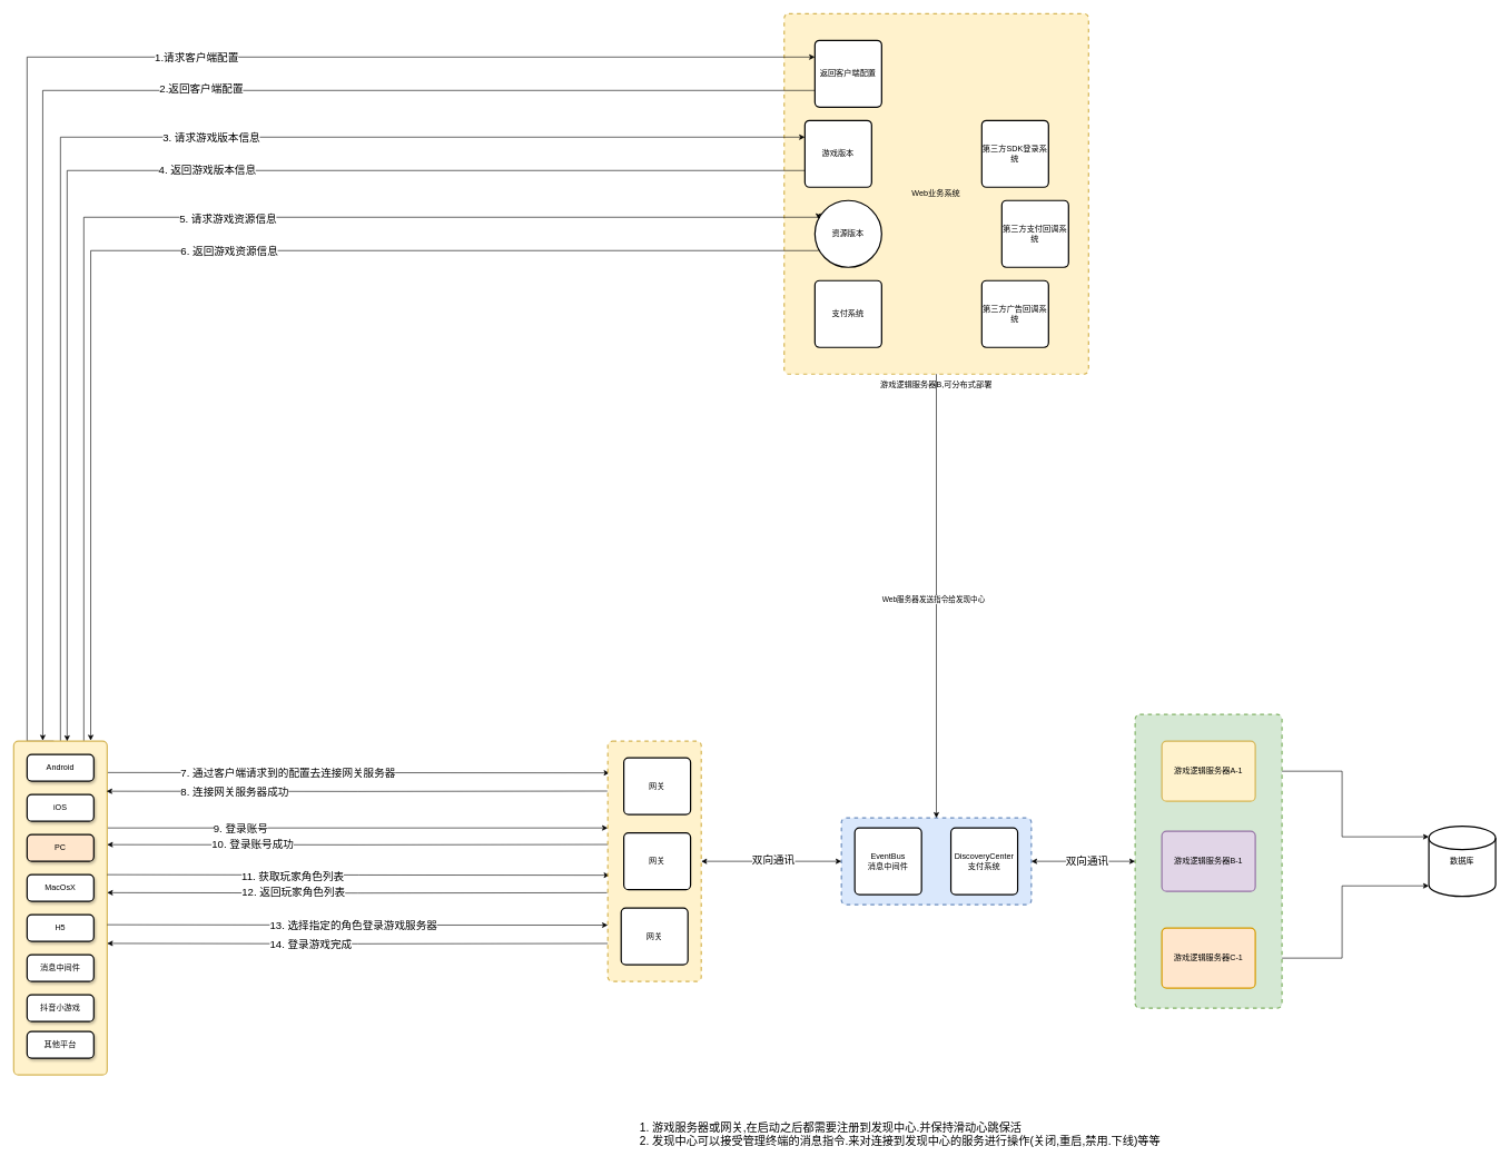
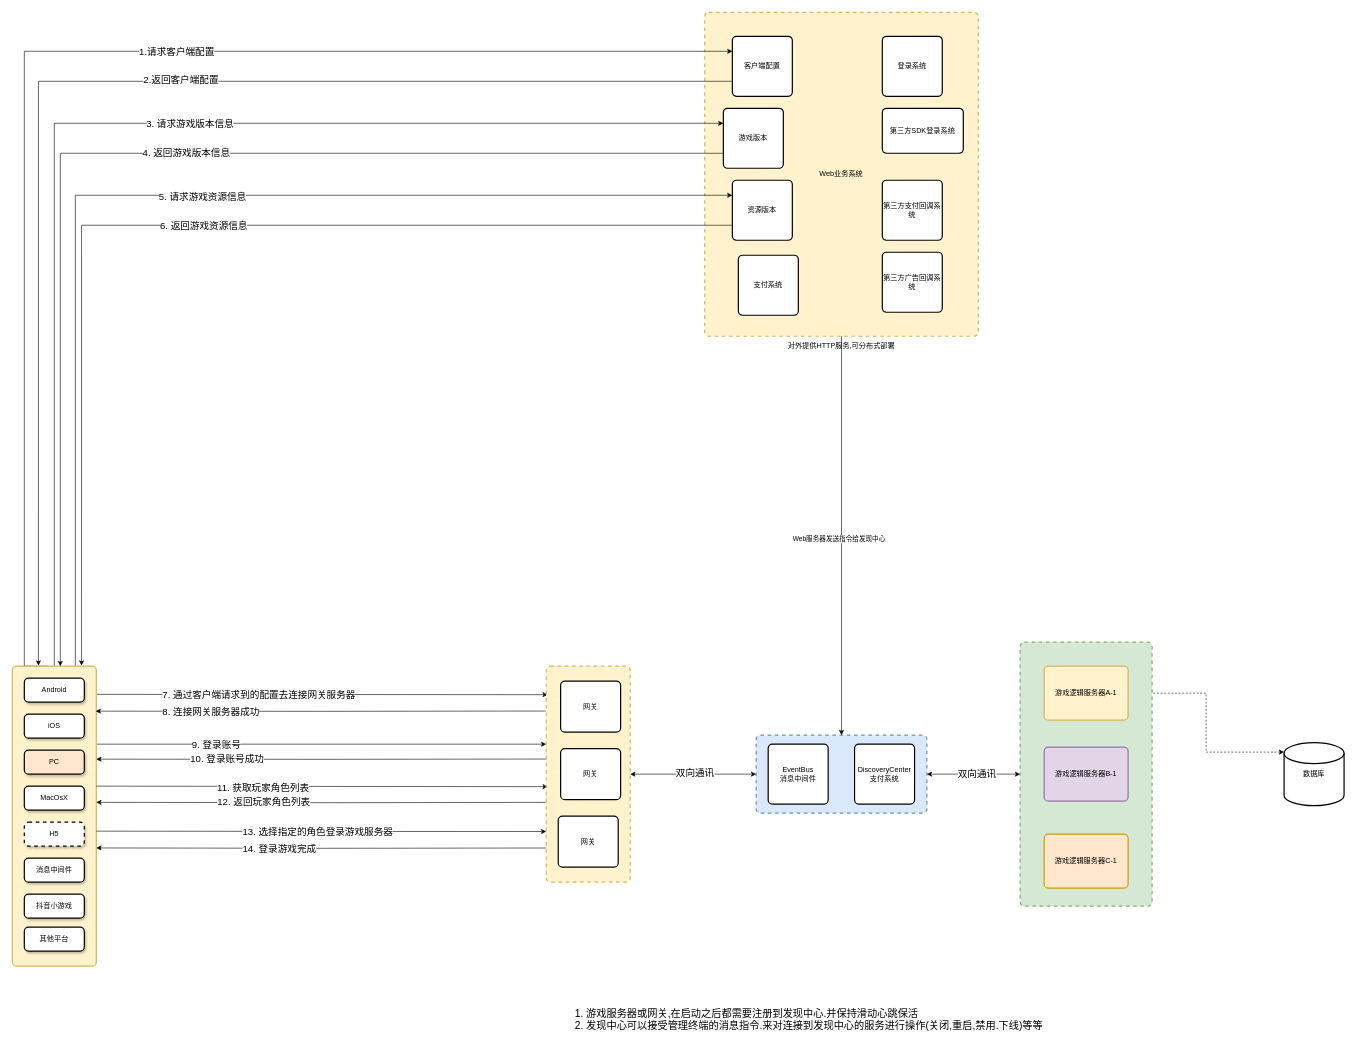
- <mxCell id="4" value="返回客户端配置" style="rounded=1;whiteSpace=wrap;html=1;absoluteArcSize=1;arcSize=14;strokeWidth=2;" parent="2" vertex="1"><mxGeometry x="46" y="40" width="100" height="100" as="geometry" /></mxCell>
+ <mxCell id="4" value="客户端配置" style="rounded=1;whiteSpace=wrap;html=1;absoluteArcSize=1;arcSize=14;strokeWidth=2;" parent="2" vertex="1"><mxGeometry x="46" y="40" width="100" height="100" as="geometry" /></mxCell>
+ <mxCell id="7" value="登录系统" style="rounded=1;whiteSpace=wrap;html=1;absoluteArcSize=1;arcSize=14;strokeWidth=2;" parent="2" vertex="1"><mxGeometry x="296" y="40" width="100" height="100" as="geometry" /></mxCell>
- <mxCell id="9" value="第三方SDK登录系统" style="rounded=1;whiteSpace=wrap;html=1;absoluteArcSize=1;arcSize=14;strokeWidth=2;" parent="2" vertex="1"><mxGeometry x="296" y="160" width="100" height="100" as="geometry" /></mxCell>
+ <mxCell id="9" value="第三方SDK登录系统" style="rounded=1;whiteSpace=wrap;html=1;absoluteArcSize=1;arcSize=14;strokeWidth=2;" parent="2" vertex="1"><mxGeometry x="296" y="160" width="135" height="75" as="geometry" /></mxCell>
- <mxCell id="6" value="资源版本" style="ellipse;whiteSpace=wrap;html=1;absoluteArcSize=1;arcSize=14;strokeWidth=2;" parent="2" vertex="1"><mxGeometry x="46" y="280" width="100" height="100" as="geometry" /></mxCell>
+ <mxCell id="6" value="资源版本" style="rounded=1;whiteSpace=wrap;html=1;absoluteArcSize=1;arcSize=14;strokeWidth=2;" parent="2" vertex="1"><mxGeometry x="46" y="280" width="100" height="100" as="geometry" /></mxCell>
- <mxCell id="10" value="第三方支付回调系统" style="rounded=1;whiteSpace=wrap;html=1;absoluteArcSize=1;arcSize=14;strokeWidth=2;" parent="2" vertex="1"><mxGeometry x="326" y="280" width="100" height="100" as="geometry" /></mxCell>
+ <mxCell id="10" value="第三方支付回调系统" style="rounded=1;whiteSpace=wrap;html=1;absoluteArcSize=1;arcSize=14;strokeWidth=2;" parent="2" vertex="1"><mxGeometry x="296" y="280" width="100" height="100" as="geometry" /></mxCell>
- <mxCell id="8" value="支付系统" style="rounded=1;whiteSpace=wrap;html=1;absoluteArcSize=1;arcSize=14;strokeWidth=2;" parent="2" vertex="1"><mxGeometry x="46" y="400" width="100" height="100" as="geometry" /></mxCell>
+ <mxCell id="8" value="支付系统" style="rounded=1;whiteSpace=wrap;html=1;absoluteArcSize=1;arcSize=14;strokeWidth=2;" parent="2" vertex="1"><mxGeometry x="56" y="405" width="100" height="100" as="geometry" /></mxCell>
- <mxCell id="12" value="游戏逻辑服务器B,可分布式部署" style="text;align=center;verticalAlign=middle;resizable=0;points=[];autosize=1;labelBackgroundColor=none;labelBorderColor=none;textShadow=0;" parent="2" vertex="1"><mxGeometry x="128" y="540" width="200" height="30" as="geometry" /></mxCell>
+ <mxCell id="12" value="对外提供HTTP服务,可分布式部署" style="text;align=center;verticalAlign=middle;resizable=0;points=[];autosize=1;labelBackgroundColor=none;labelBorderColor=none;textShadow=0;" parent="2" vertex="1"><mxGeometry x="128" y="540" width="200" height="30" as="geometry" /></mxCell>
- <mxCell id="64" style="edgeStyle=orthogonalEdgeStyle;rounded=0;orthogonalLoop=1;jettySize=auto;html=1;exitX=1;exitY=0.5;exitDx=0;exitDy=0;entryX=0;entryY=0.15;entryDx=0;entryDy=0;entryPerimeter=0;startArrow=classic;startFill=1;" parent="1" source="68" target="63" edge="1"><mxGeometry relative="1" as="geometry" /></mxCell>
+ <mxCell id="64" style="edgeStyle=orthogonalEdgeStyle;rounded=0;orthogonalLoop=1;jettySize=auto;html=1;exitX=1;exitY=0.5;exitDx=0;exitDy=0;entryX=0;entryY=0.15;entryDx=0;entryDy=0;entryPerimeter=0;startArrow=classic;startFill=1;dashed=1;" parent="1" source="68" target="63" edge="1"><mxGeometry relative="1" as="geometry" /></mxCell>
- <mxCell id="65" style="edgeStyle=orthogonalEdgeStyle;rounded=0;orthogonalLoop=1;jettySize=auto;html=1;exitX=1;exitY=0.5;exitDx=0;exitDy=0;entryX=0;entryY=0.85;entryDx=0;entryDy=0;entryPerimeter=0;startArrow=classic;startFill=1;" parent="1" source="70" target="63" edge="1"><mxGeometry relative="1" as="geometry" /></mxCell>
- <mxCell id="42" value="H5" style="rounded=1;whiteSpace=wrap;html=1;absoluteArcSize=1;arcSize=14;strokeWidth=2;shadow=1;" parent="1" vertex="1"><mxGeometry x="40" y="1370" width="100" height="40" as="geometry" /></mxCell>
+ <mxCell id="42" value="H5" style="rounded=1;whiteSpace=wrap;html=1;absoluteArcSize=1;arcSize=14;strokeWidth=2;shadow=1;dashed=1;" parent="1" vertex="1"><mxGeometry x="40" y="1370" width="100" height="40" as="geometry" /></mxCell>
